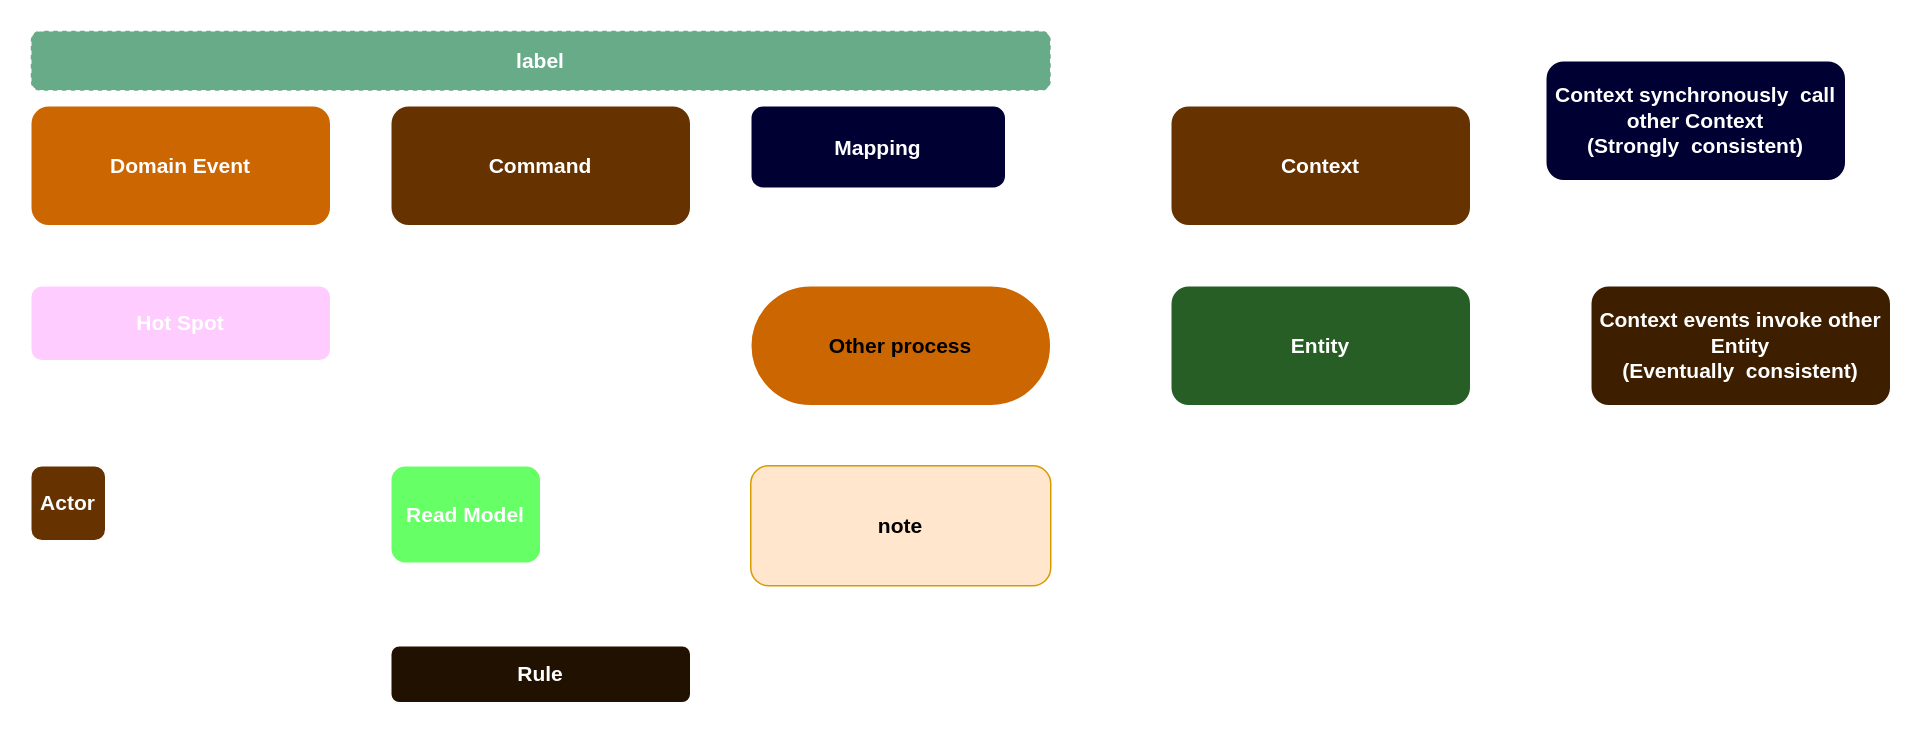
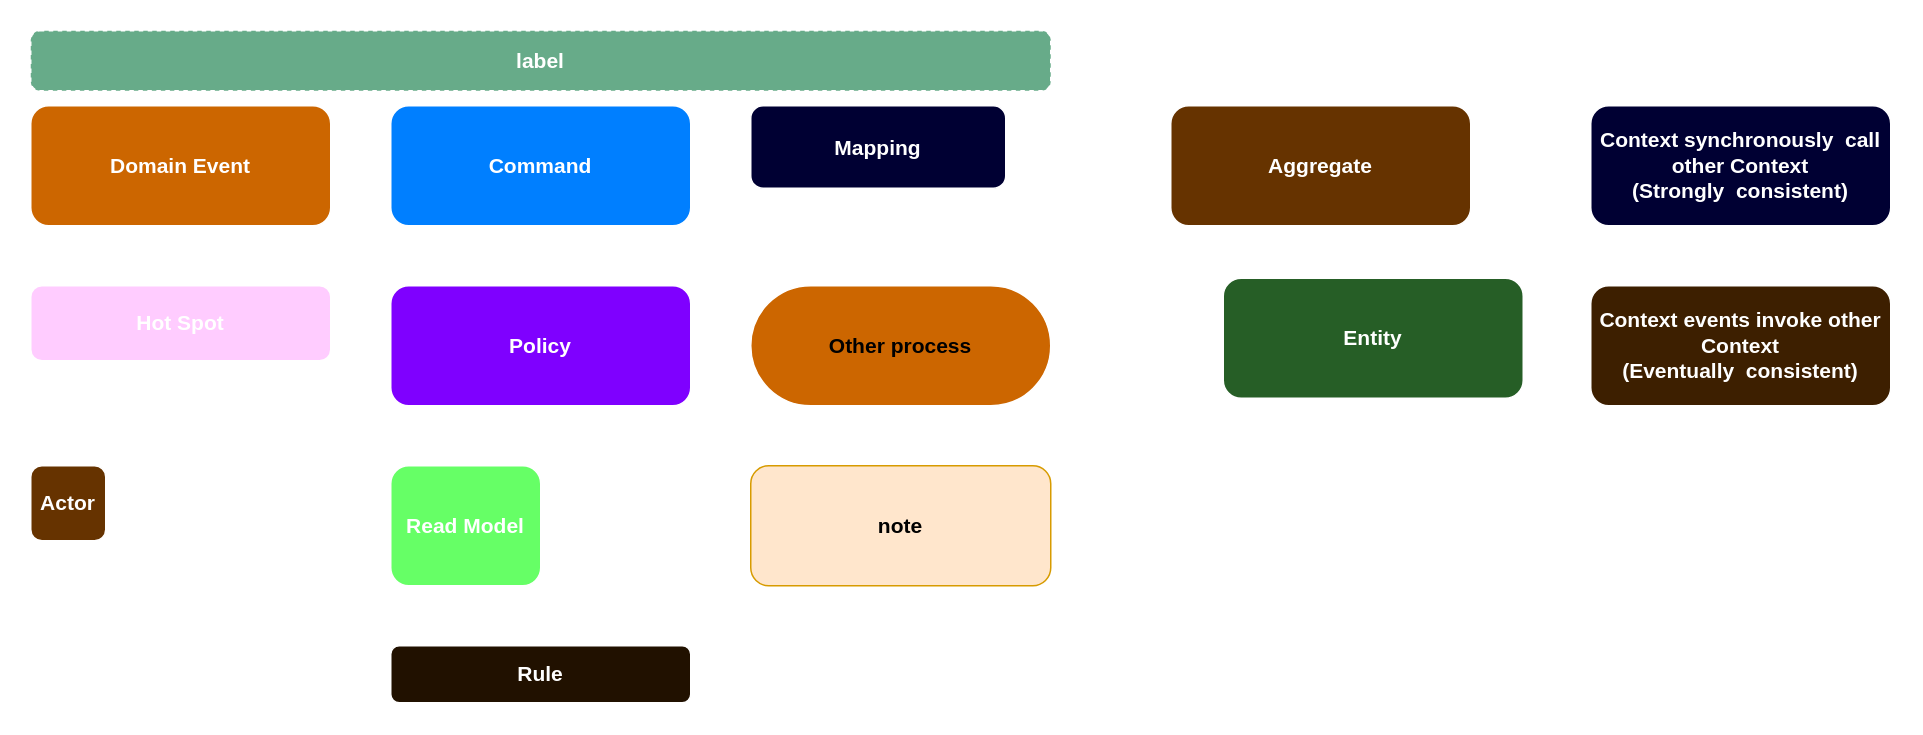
- <mxCell id="13" value="&lt;div&gt;Context synchronously&amp;nbsp; call other Context&lt;br&gt;&lt;/div&gt;&lt;div&gt;(Strongly&amp;nbsp; consistent)&lt;br&gt;&lt;/div&gt;" style="rounded=1;whiteSpace=wrap;html=1;fillColor=#000033;strokeColor=#FFFFFF;fontColor=#FFFFFF;fontSize=14;fontStyle=1" parent="1" vertex="1"><mxGeometry x="1030" y="40" width="200" height="80" as="geometry" /></mxCell>
+ <mxCell id="13" value="&lt;div&gt;Context synchronously&amp;nbsp; call other Context&lt;br&gt;&lt;/div&gt;&lt;div&gt;(Strongly&amp;nbsp; consistent)&lt;br&gt;&lt;/div&gt;" style="rounded=1;whiteSpace=wrap;html=1;fillColor=#000033;strokeColor=#FFFFFF;fontColor=#FFFFFF;fontSize=14;fontStyle=1" parent="1" vertex="1"><mxGeometry x="1060" y="70" width="200" height="80" as="geometry" /></mxCell>
- <mxCell id="3" value="Command" style="rounded=1;whiteSpace=wrap;html=1;fillColor=#663300;strokeColor=#FFFFFF;fontColor=#FFFFFF;fontSize=14;fontStyle=1;" parent="1" vertex="1"><mxGeometry x="260" y="70" width="200" height="80" as="geometry" /></mxCell>
+ <mxCell id="3" value="Command" style="rounded=1;whiteSpace=wrap;html=1;fillColor=#007FFF;strokeColor=#FFFFFF;fontColor=#FFFFFF;fontSize=14;fontStyle=1" parent="1" vertex="1"><mxGeometry x="260" y="70" width="200" height="80" as="geometry" /></mxCell>
- <mxCell id="6" value="Context" style="rounded=1;whiteSpace=wrap;html=1;fillColor=#663300;strokeColor=#FFFFFF;fontColor=#FFFFFF;fontSize=14;fontStyle=1" parent="1" vertex="1"><mxGeometry x="780" y="70" width="200" height="80" as="geometry" /></mxCell>
+ <mxCell id="6" value="Aggregate" style="rounded=1;whiteSpace=wrap;html=1;fillColor=#663300;strokeColor=#FFFFFF;fontColor=#FFFFFF;fontSize=14;fontStyle=1" parent="1" vertex="1"><mxGeometry x="780" y="70" width="200" height="80" as="geometry" /></mxCell>
+ <mxCell id="4" value="Policy" style="rounded=1;whiteSpace=wrap;html=1;fillColor=#7F00FF;strokeColor=#FFFFFF;fontColor=#FFFFFF;fontSize=14;fontStyle=1" parent="1" vertex="1"><mxGeometry x="260" y="190" width="200" height="80" as="geometry" /></mxCell>
- <mxCell id="15" value="Entity" style="rounded=1;whiteSpace=wrap;html=1;fillColor=#265E26;strokeColor=#FFFFFF;fontColor=#FFFFFF;fontSize=14;fontStyle=1" parent="1" vertex="1"><mxGeometry x="780" y="190" width="200" height="80" as="geometry" /></mxCell>
+ <mxCell id="15" value="Entity" style="rounded=1;whiteSpace=wrap;html=1;fillColor=#265E26;strokeColor=#FFFFFF;fontColor=#FFFFFF;fontSize=14;fontStyle=1" parent="1" vertex="1"><mxGeometry x="815" y="185" width="200" height="80" as="geometry" /></mxCell>
- <mxCell id="14" value="Context events invoke other Entity&lt;br&gt;&lt;div&gt;(Eventually&amp;nbsp; consistent)&lt;/div&gt;" style="rounded=1;whiteSpace=wrap;html=1;fillColor=#3D1F00;strokeColor=#FFFFFF;fontColor=#FFFFFF;fontSize=14;fontStyle=1" parent="1" vertex="1"><mxGeometry x="1060" y="190" width="200" height="80" as="geometry" /></mxCell>
+ <mxCell id="14" value="Context events invoke other Context&lt;br&gt;&lt;div&gt;(Eventually&amp;nbsp; consistent)&lt;/div&gt;" style="rounded=1;whiteSpace=wrap;html=1;fillColor=#3D1F00;strokeColor=#FFFFFF;fontColor=#FFFFFF;fontSize=14;fontStyle=1" parent="1" vertex="1"><mxGeometry x="1060" y="190" width="200" height="80" as="geometry" /></mxCell>
- <mxCell id="7" value="Read Model" style="rounded=1;whiteSpace=wrap;html=1;fillColor=#66FF66;strokeColor=#FFFFFF;fontColor=#FFFFFF;fontSize=14;fontStyle=1" parent="1" vertex="1"><mxGeometry x="260" y="310" width="100" height="65" as="geometry" /></mxCell>
+ <mxCell id="7" value="Read Model" style="rounded=1;whiteSpace=wrap;html=1;fillColor=#66FF66;strokeColor=#FFFFFF;fontColor=#FFFFFF;fontSize=14;fontStyle=1" parent="1" vertex="1"><mxGeometry x="260" y="310" width="100" height="80" as="geometry" /></mxCell>
